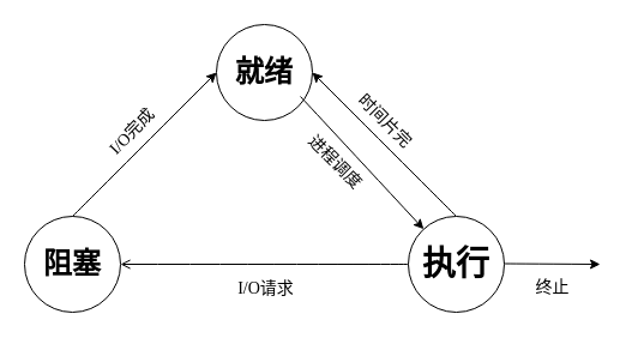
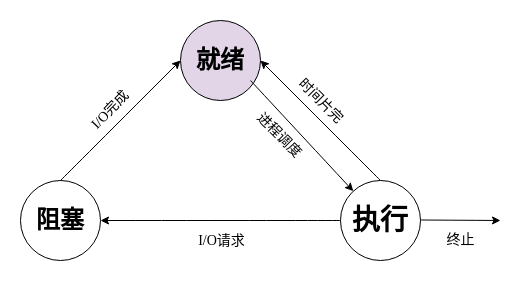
- <mxCell id="2" value="&lt;h1&gt;就绪&lt;/h1&gt;" style="ellipse;whiteSpace=wrap;html=1;aspect=fixed;fontFamily=Comic Sans MS;" vertex="1" parent="1"><mxGeometry x="180" y="20" width="80" height="80" as="geometry" /></mxCell>
+ <mxCell id="2" value="&lt;h1&gt;就绪&lt;/h1&gt;" style="ellipse;whiteSpace=wrap;html=1;aspect=fixed;fontFamily=Comic Sans MS;fillColor=#e1d5e7;" vertex="1" parent="1"><mxGeometry x="180" y="20" width="80" height="80" as="geometry" /></mxCell>
- <mxCell id="11" value="" style="endArrow=open;html=1;rounded=0;fontFamily=Comic Sans MS;fontSize=14;curved=1;entryX=1;entryY=0.5;entryDx=0;entryDy=0;exitX=0;exitY=0.5;exitDx=0;exitDy=0;" edge="1" parent="1" source="10" target="3"><mxGeometry width="50" height="50" relative="1" as="geometry"><mxPoint x="280" y="160" as="sourcePoint" /><mxPoint x="160" y="280" as="targetPoint" /></mxGeometry></mxCell>
+ <mxCell id="11" value="" style="endArrow=classic;html=1;rounded=0;fontFamily=Comic Sans MS;fontSize=14;curved=1;entryX=1;entryY=0.5;entryDx=0;entryDy=0;exitX=0;exitY=0.5;exitDx=0;exitDy=0;" edge="1" parent="1" source="10" target="3"><mxGeometry width="50" height="50" relative="1" as="geometry"><mxPoint x="280" y="160" as="sourcePoint" /><mxPoint x="160" y="280" as="targetPoint" /></mxGeometry></mxCell>
